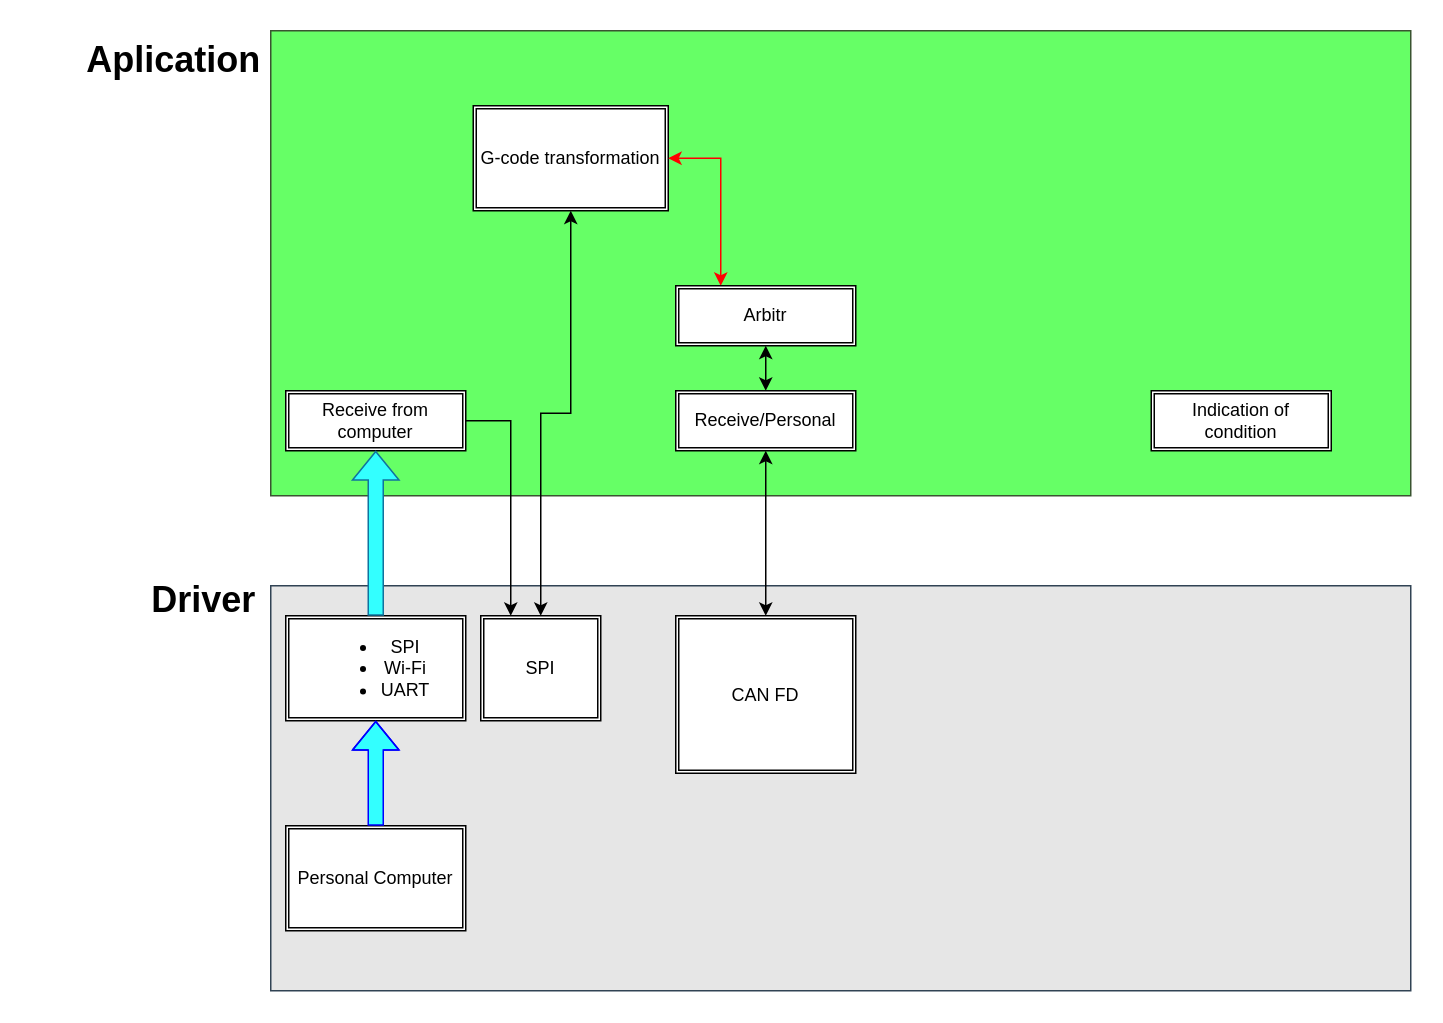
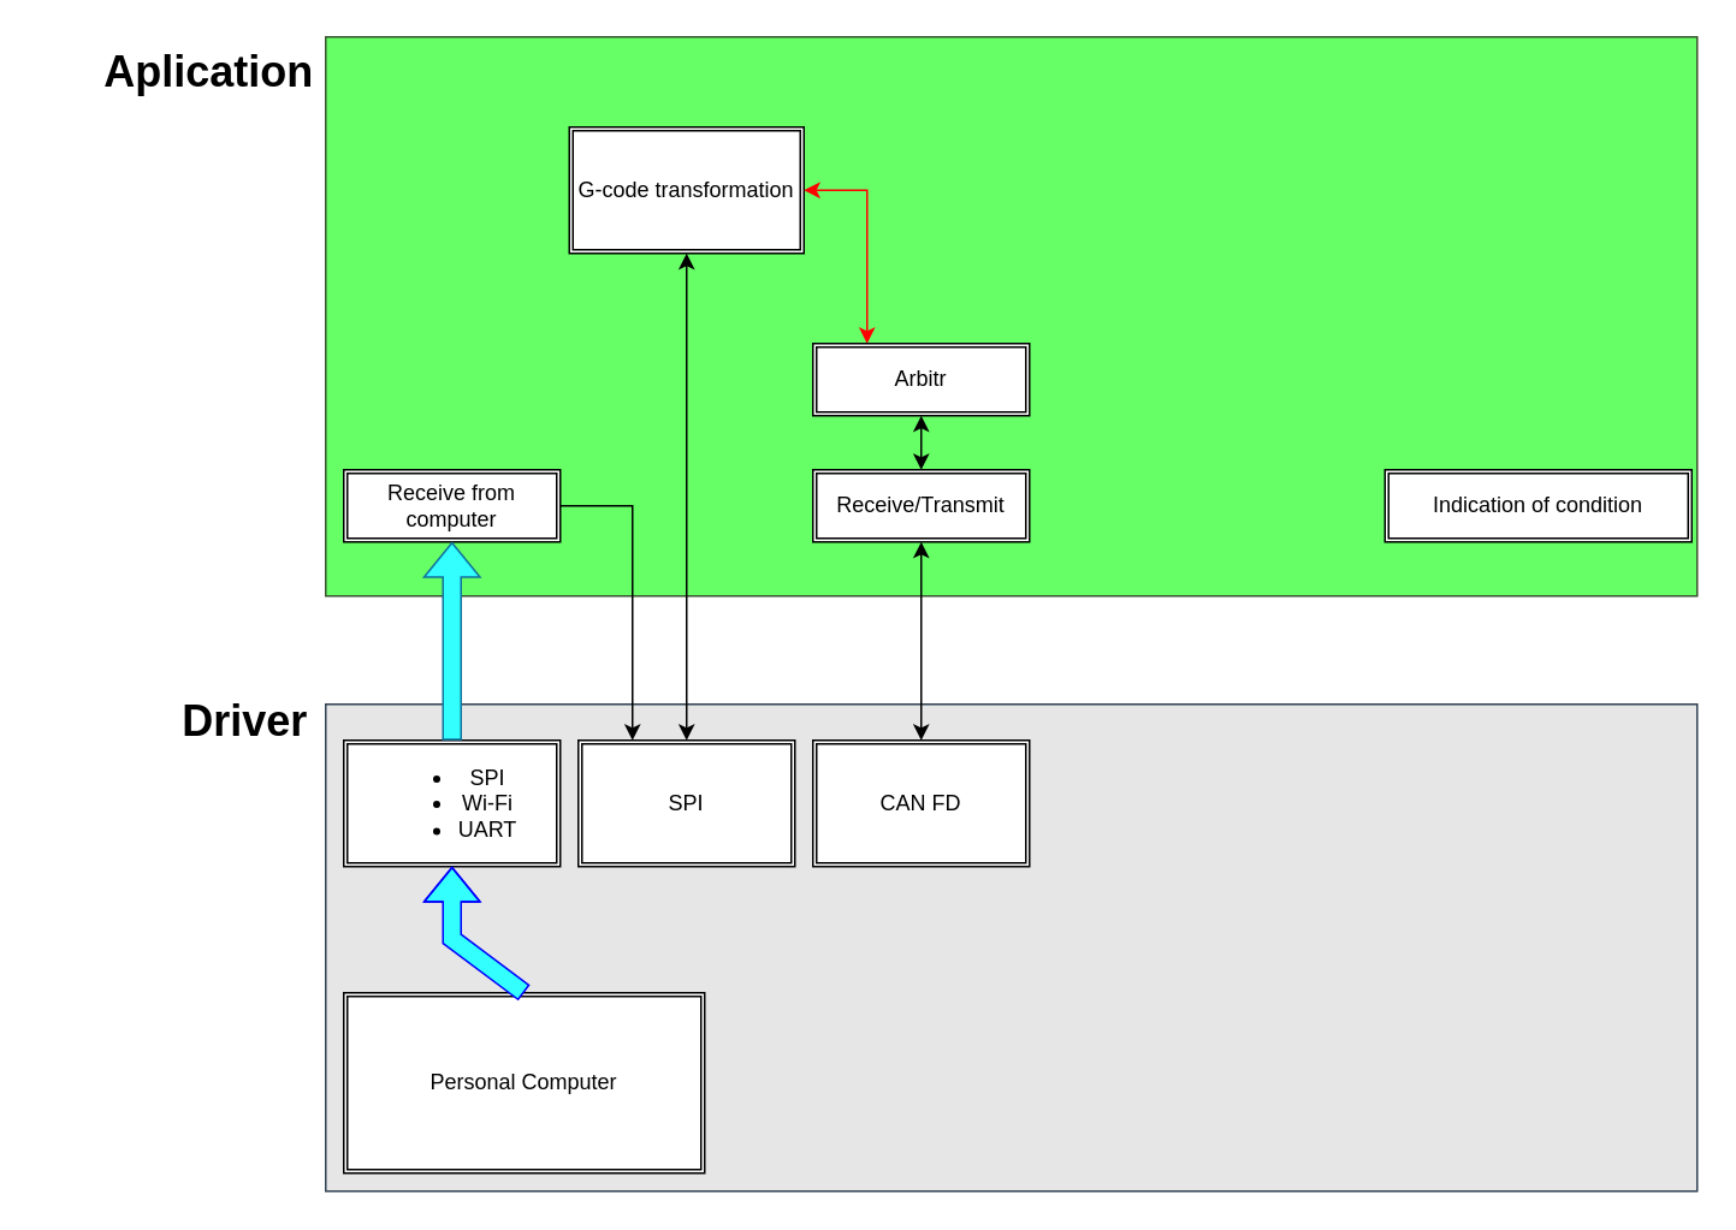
- <mxCell id="9" value="Receive/Personal" style="shape=ext;double=1;rounded=0;whiteSpace=wrap;html=1;" vertex="1" parent="1"><mxGeometry x="450" y="260" width="120" height="40" as="geometry" /></mxCell>
+ <mxCell id="9" value="Receive/Transmit" style="shape=ext;double=1;rounded=0;whiteSpace=wrap;html=1;" vertex="1" parent="1"><mxGeometry x="450" y="260" width="120" height="40" as="geometry" /></mxCell>
- <mxCell id="12" value="Indication of condition" style="shape=ext;double=1;rounded=0;whiteSpace=wrap;html=1;" vertex="1" parent="1"><mxGeometry x="767" y="260" width="120" height="40" as="geometry" /></mxCell>
+ <mxCell id="12" value="Indication of condition" style="shape=ext;double=1;rounded=0;whiteSpace=wrap;html=1;" vertex="1" parent="1"><mxGeometry x="767" y="260" width="170" height="40" as="geometry" /></mxCell>
- <mxCell id="19" value="&lt;div&gt;SPI&lt;/div&gt;" style="shape=ext;double=1;rounded=0;whiteSpace=wrap;html=1;" vertex="1" parent="1"><mxGeometry x="320" y="410" width="80" height="70" as="geometry" /></mxCell>
+ <mxCell id="19" value="&lt;div&gt;SPI&lt;/div&gt;" style="shape=ext;double=1;rounded=0;whiteSpace=wrap;html=1;" vertex="1" parent="1"><mxGeometry x="320" y="410" width="120" height="70" as="geometry" /></mxCell>
- <mxCell id="14" value="&lt;div&gt;CAN FD&lt;/div&gt;" style="shape=ext;double=1;rounded=0;whiteSpace=wrap;html=1;" vertex="1" parent="1"><mxGeometry x="450" y="410" width="120" height="105" as="geometry" /></mxCell>
+ <mxCell id="14" value="&lt;div&gt;CAN FD&lt;/div&gt;" style="shape=ext;double=1;rounded=0;whiteSpace=wrap;html=1;" vertex="1" parent="1"><mxGeometry x="450" y="410" width="120" height="70" as="geometry" /></mxCell>
- <mxCell id="20" value="&lt;div&gt;Personal Computer&lt;/div&gt;" style="shape=ext;double=1;rounded=0;whiteSpace=wrap;html=1;" vertex="1" parent="1"><mxGeometry x="190" y="550" width="120" height="70" as="geometry" /></mxCell>
+ <mxCell id="20" value="&lt;div&gt;Personal Computer&lt;/div&gt;" style="shape=ext;double=1;rounded=0;whiteSpace=wrap;html=1;" vertex="1" parent="1"><mxGeometry x="190" y="550" width="200" height="100" as="geometry" /></mxCell>
